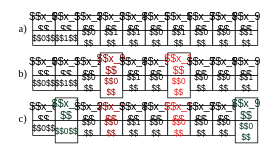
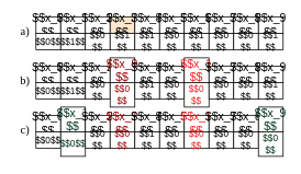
- <mxCell id="7" value="&lt;font style=&quot;font-size: 14px;&quot;&gt;$$x_3 $$&lt;/font&gt;" style="rounded=0;whiteSpace=wrap;html=1;" vertex="1" parent="1"><mxGeometry x="133" y="20" width="30" height="20" as="geometry" /></mxCell>
+ <mxCell id="7" value="&lt;font style=&quot;font-size: 14px;&quot;&gt;$$x_3 $$&lt;/font&gt;" style="rounded=0;whiteSpace=wrap;html=1;fillColor=#ffe6cc;" vertex="1" parent="1"><mxGeometry x="133" y="20" width="30" height="20" as="geometry" /></mxCell>
